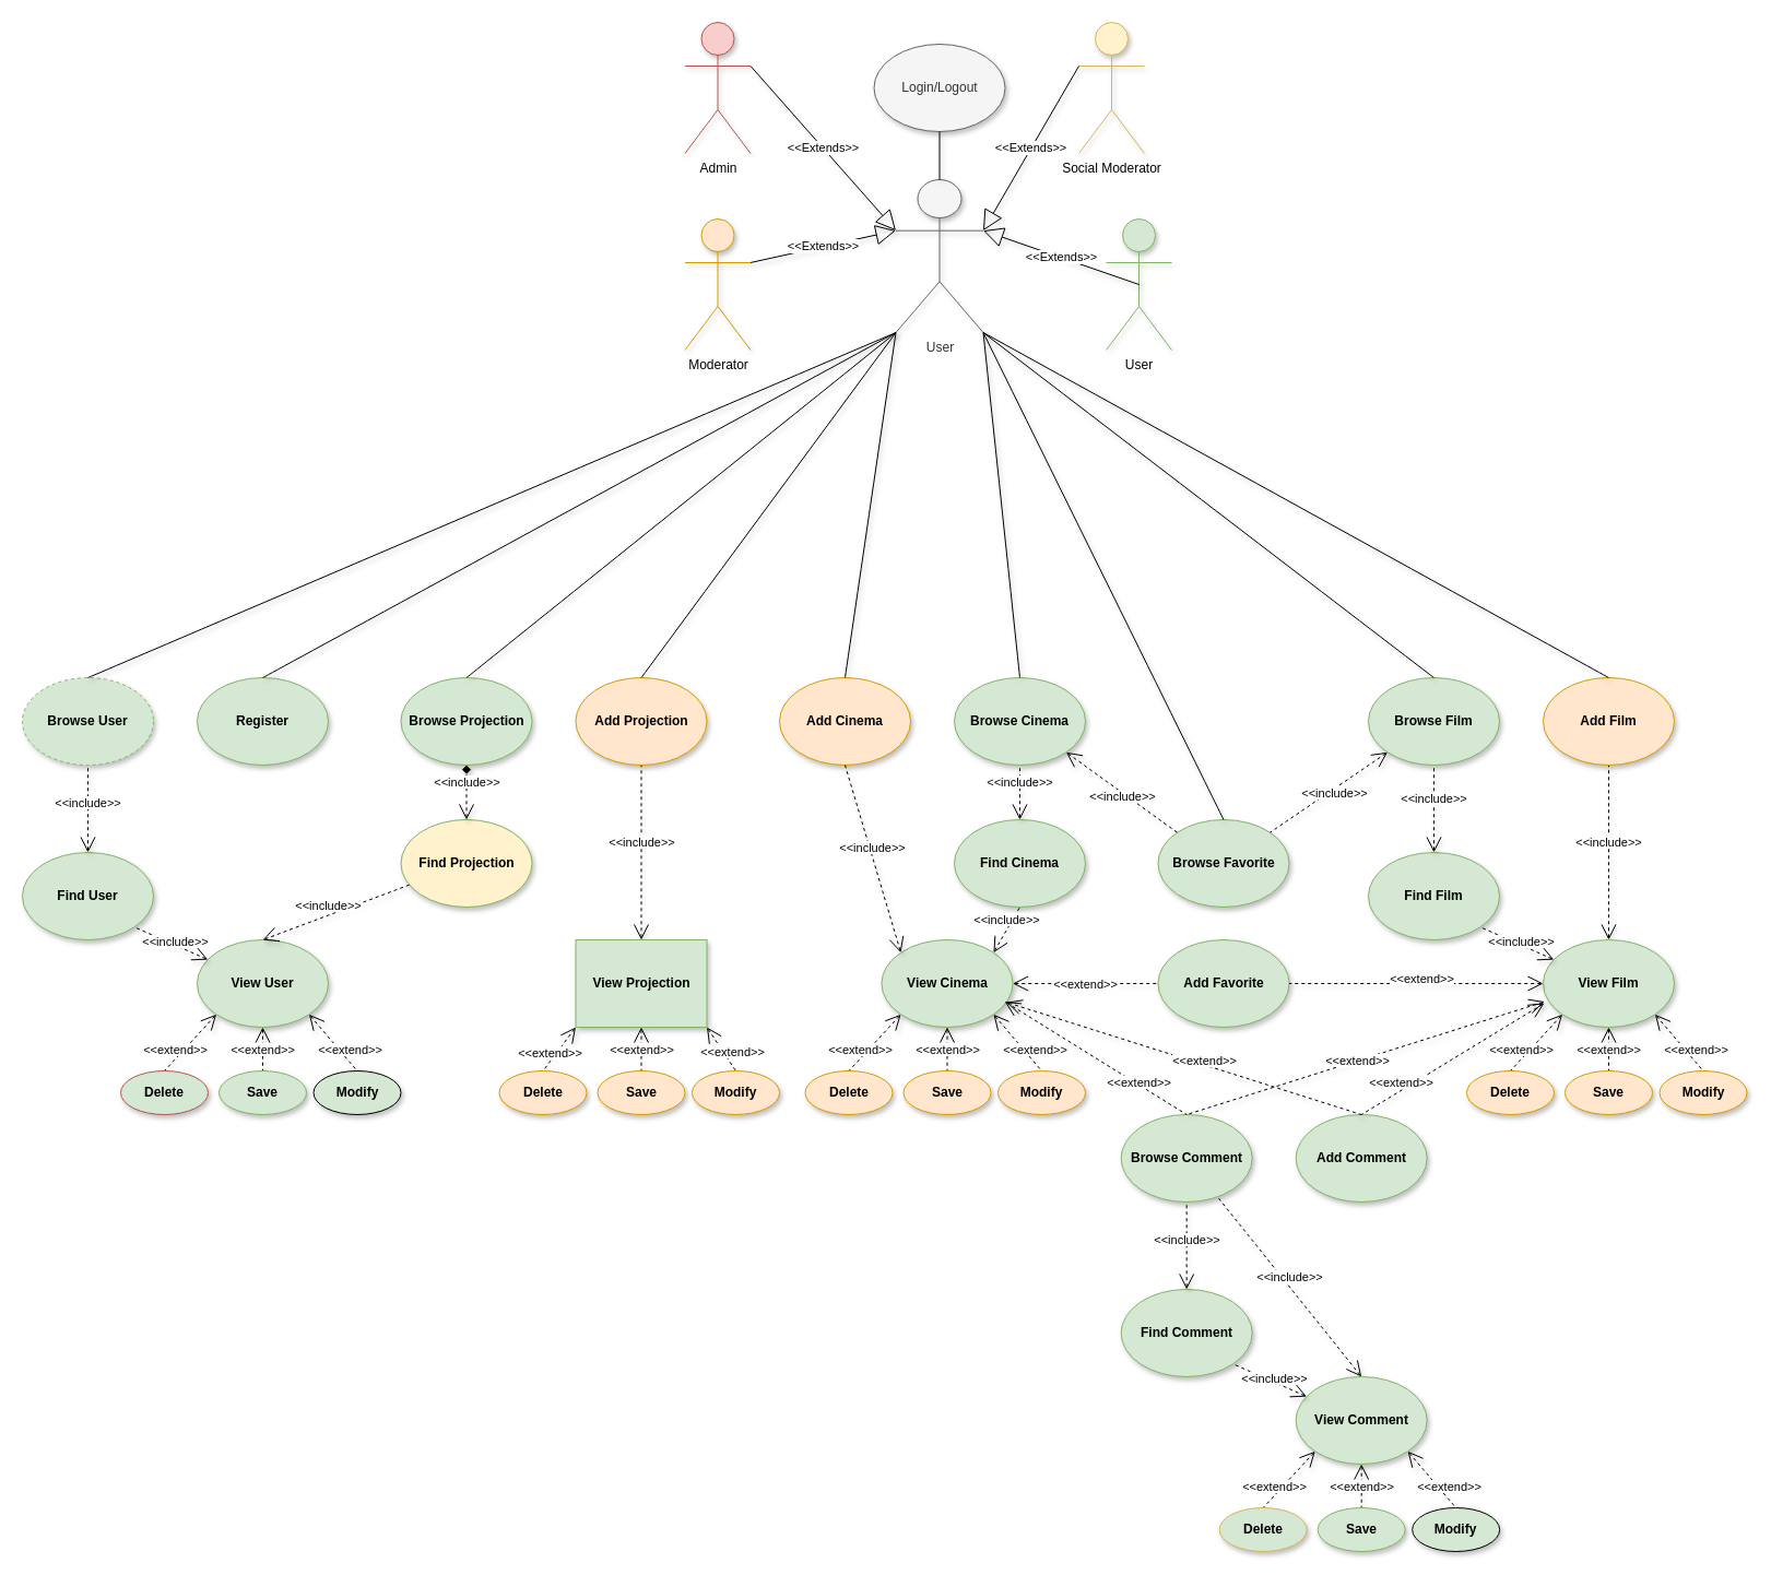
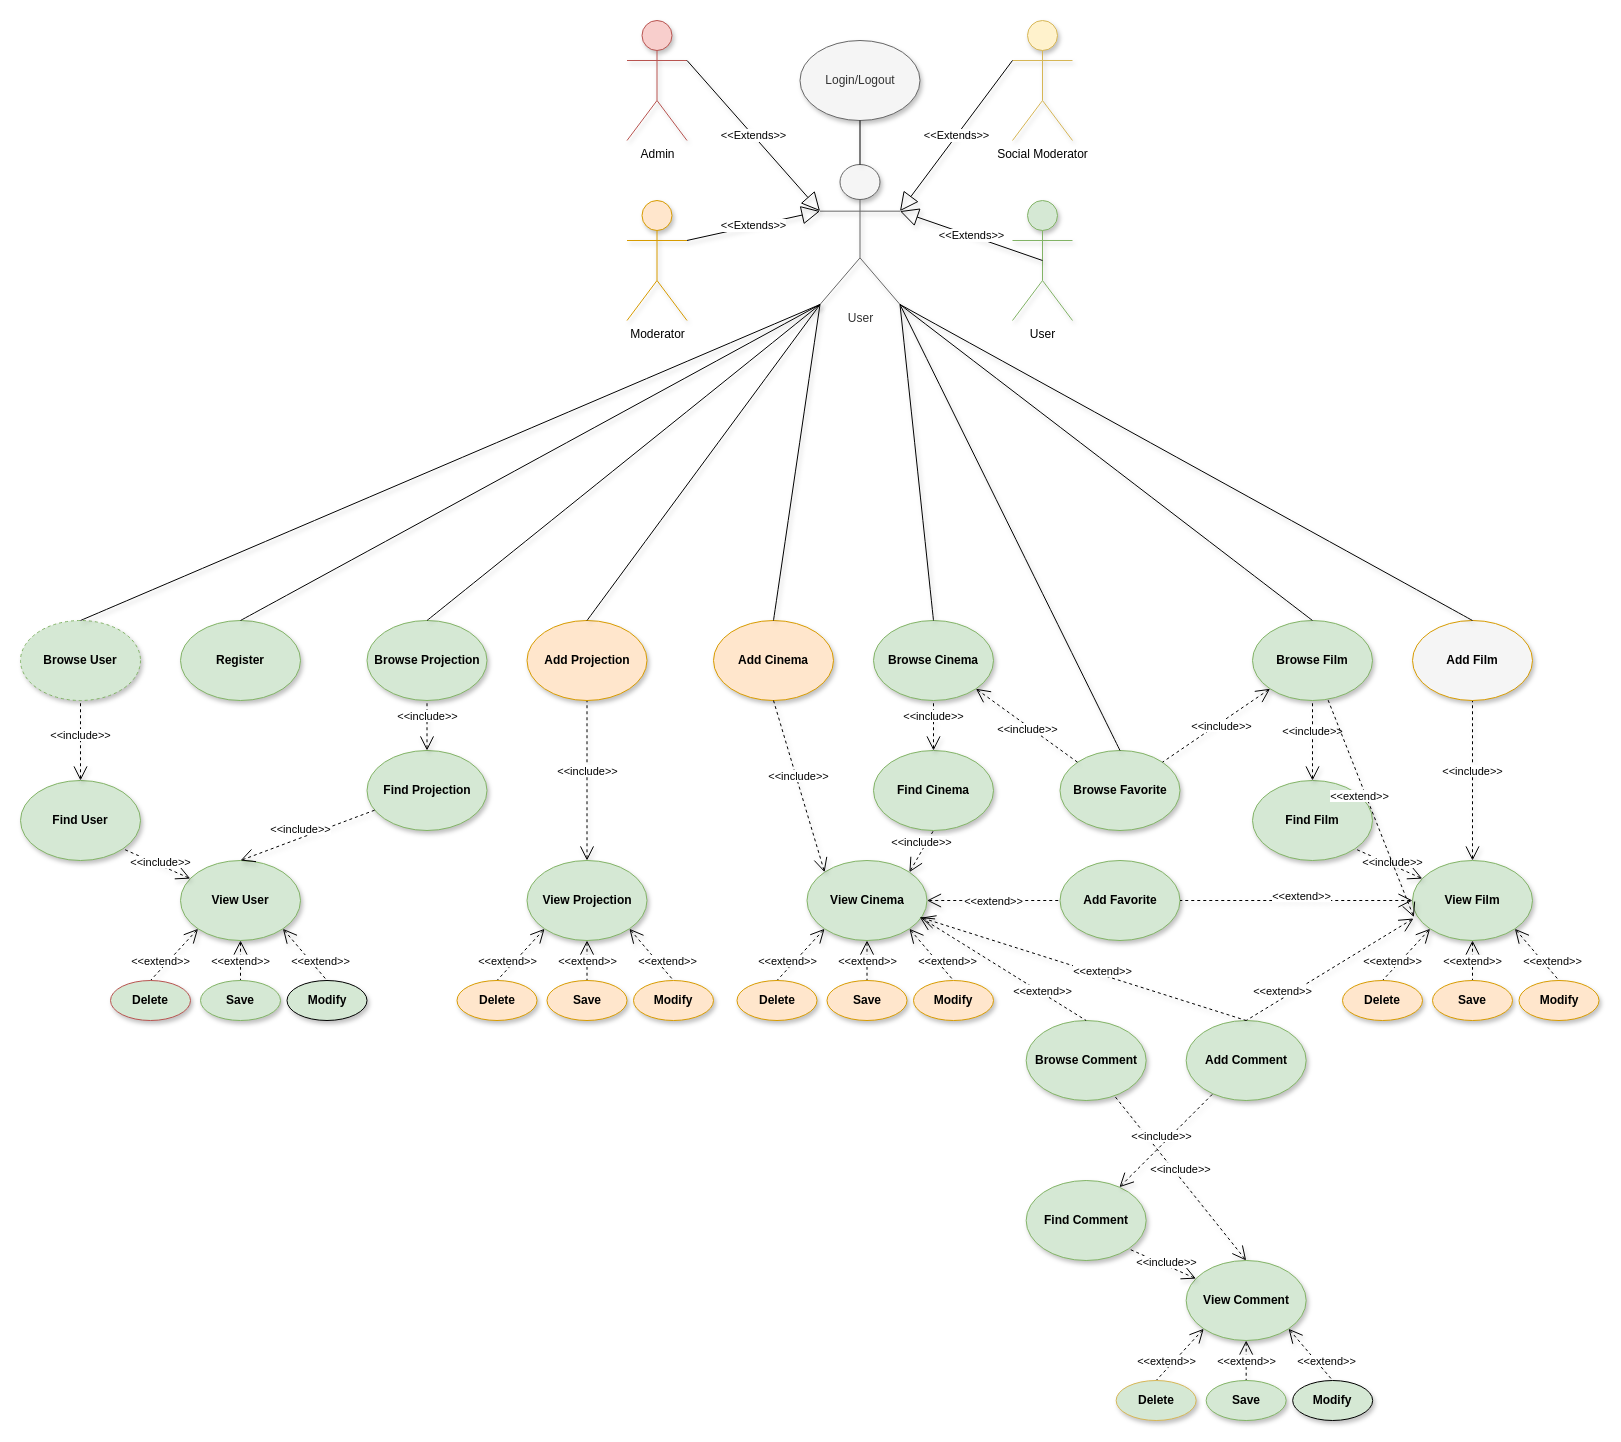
- <mxCell id="93" value="Social Moderator" style="shape=umlActor;verticalLabelPosition=bottom;labelBackgroundColor=#ffffff;verticalAlign=top;html=1;outlineConnect=0;fillColor=#fff2cc;strokeColor=#d6b656;shadow=1;" vertex="1" parent="1"><mxGeometry x="987" y="20" width="60" height="120" as="geometry" /></mxCell>
+ <mxCell id="93" value="Social Moderator" style="shape=umlActor;verticalLabelPosition=bottom;labelBackgroundColor=#ffffff;verticalAlign=top;html=1;outlineConnect=0;fillColor=#fff2cc;strokeColor=#d6b656;shadow=1;" vertex="1" parent="1"><mxGeometry x="1012" y="20" width="60" height="120" as="geometry" /></mxCell>
- <mxCell id="65" value="Add Film" style="ellipse;whiteSpace=wrap;html=1;fontStyle=1;fillColor=#ffe6cc;strokeColor=#d79b00;shadow=1;" parent="1" vertex="1"><mxGeometry x="1412" y="620" width="120" height="80" as="geometry" /></mxCell>
+ <mxCell id="65" value="Add Film" style="ellipse;whiteSpace=wrap;html=1;fontStyle=1;fillColor=#f5f5f5;strokeColor=#d79b00;shadow=1;" parent="1" vertex="1"><mxGeometry x="1412" y="620" width="120" height="80" as="geometry" /></mxCell>
- <mxCell id="45" value="&lt;span style=&quot;background-color: rgb(255 , 255 , 255)&quot;&gt;&amp;lt;&amp;lt;include&amp;gt;&amp;gt;&lt;/span&gt;" style="edgeStyle=none;html=1;startArrow=open;endArrow=diamond;startSize=12;verticalAlign=bottom;dashed=1;labelBackgroundColor=none;entryX=0.5;entryY=1;entryDx=0;entryDy=0;exitX=0.5;exitY=0;exitDx=0;exitDy=0;shadow=1;" parent="1" source="42" target="44" edge="1"><mxGeometry width="160" relative="1" as="geometry"><mxPoint x="120" y="870" as="sourcePoint" /><mxPoint x="120" y="710" as="targetPoint" /><mxPoint as="offset" /></mxGeometry></mxCell>
+ <mxCell id="45" value="&lt;span style=&quot;background-color: rgb(255 , 255 , 255)&quot;&gt;&amp;lt;&amp;lt;include&amp;gt;&amp;gt;&lt;/span&gt;" style="edgeStyle=none;html=1;startArrow=open;endArrow=none;startSize=12;verticalAlign=bottom;dashed=1;labelBackgroundColor=none;entryX=0.5;entryY=1;entryDx=0;entryDy=0;exitX=0.5;exitY=0;exitDx=0;exitDy=0;shadow=1;" parent="1" source="42" target="44" edge="1"><mxGeometry width="160" relative="1" as="geometry"><mxPoint x="120" y="870" as="sourcePoint" /><mxPoint x="120" y="710" as="targetPoint" /><mxPoint as="offset" /></mxGeometry></mxCell>
- <mxCell id="42" value="Find Projection" style="ellipse;whiteSpace=wrap;html=1;fontStyle=1;fillColor=#fff2cc;strokeColor=#82b366;shadow=1;" parent="1" vertex="1"><mxGeometry x="366.5" y="750" width="120" height="80" as="geometry" /></mxCell>
+ <mxCell id="42" value="Find Projection" style="ellipse;whiteSpace=wrap;html=1;fontStyle=1;fillColor=#d5e8d4;strokeColor=#82b366;shadow=1;" parent="1" vertex="1"><mxGeometry x="366.5" y="750" width="120" height="80" as="geometry" /></mxCell>
- <mxCell id="38" value="View Projection" style="whiteSpace=wrap;html=1;fontStyle=1;fillColor=#d5e8d4;strokeColor=#82b366;shadow=1;rounded=0;" parent="1" vertex="1"><mxGeometry x="526.5" y="860" width="120" height="80" as="geometry" /></mxCell>
+ <mxCell id="38" value="View Projection" style="ellipse;whiteSpace=wrap;html=1;fontStyle=1;fillColor=#d5e8d4;strokeColor=#82b366;shadow=1;" parent="1" vertex="1"><mxGeometry x="526.5" y="860" width="120" height="80" as="geometry" /></mxCell>
- <mxCell id="89" value="&lt;span style=&quot;background-color: rgb(255 , 255 , 255)&quot;&gt;&amp;lt;&amp;lt;extend&amp;gt;&amp;gt;&lt;/span&gt;" style="edgeStyle=none;html=1;startArrow=open;endArrow=none;startSize=12;verticalAlign=bottom;dashed=1;labelBackgroundColor=none;entryX=0.5;entryY=0;entryDx=0;entryDy=0;exitX=0.011;exitY=0.707;exitDx=0;exitDy=0;shadow=1;exitPerimeter=0;" parent="1" source="60" target="19" edge="1"><mxGeometry x="0.062" y="9" width="160" relative="1" as="geometry"><mxPoint x="927.38" y="926.56" as="sourcePoint" /><mxPoint x="1095.667" y="1030" as="targetPoint" /><mxPoint as="offset" /></mxGeometry></mxCell>
+ <mxCell id="89" value="&lt;span style=&quot;background-color: rgb(255 , 255 , 255)&quot;&gt;&amp;lt;&amp;lt;extend&amp;gt;&amp;gt;&lt;/span&gt;" style="edgeStyle=none;html=1;startArrow=open;endArrow=none;startSize=12;verticalAlign=bottom;dashed=1;labelBackgroundColor=none;exitX=0.011;exitY=0.707;exitDx=0;exitDy=0;shadow=1;exitPerimeter=0;" parent="1" source="60" target="67" edge="1"><mxGeometry x="0.062" y="9" width="160" relative="1" as="geometry"><mxPoint x="927.38" y="926.56" as="sourcePoint" /><mxPoint x="1095.667" y="1030" as="targetPoint" /><mxPoint as="offset" /></mxGeometry></mxCell>
- <mxCell id="20" value="&lt;span style=&quot;background-color: rgb(255 , 255 , 255)&quot;&gt;&amp;lt;&amp;lt;include&amp;gt;&amp;gt;&lt;/span&gt;" style="edgeStyle=none;html=1;startArrow=open;endArrow=none;startSize=12;verticalAlign=bottom;dashed=1;labelBackgroundColor=none;entryX=0.5;entryY=1;entryDx=0;entryDy=0;shadow=1;" parent="1" source="18" target="19" edge="1"><mxGeometry x="-0.111" width="160" relative="1" as="geometry"><mxPoint x="1762.167" y="1086" as="sourcePoint" /><mxPoint x="1761.207" y="1044.88" as="targetPoint" /><mxPoint as="offset" /></mxGeometry></mxCell>
+ <mxCell id="20" value="&lt;span style=&quot;background-color: rgb(255 , 255 , 255)&quot;&gt;&amp;lt;&amp;lt;include&amp;gt;&amp;gt;&lt;/span&gt;" style="edgeStyle=none;html=1;startArrow=open;endArrow=none;startSize=12;verticalAlign=bottom;dashed=1;labelBackgroundColor=none;shadow=1;" parent="1" source="18" target="21" edge="1"><mxGeometry x="-0.111" width="160" relative="1" as="geometry"><mxPoint x="1762.167" y="1086" as="sourcePoint" /><mxPoint x="1761.207" y="1044.88" as="targetPoint" /><mxPoint as="offset" /></mxGeometry></mxCell>
